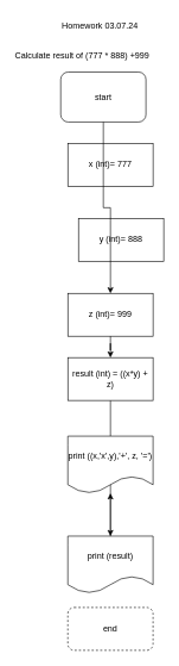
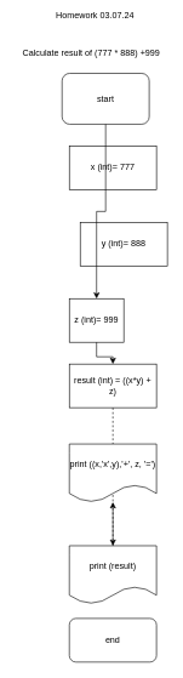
- <mxCell id="4" value="Homework 03.07.24" style="text;html=1;align=center;verticalAlign=middle;resizable=0;points=[];autosize=1;strokeColor=none;fillColor=none;" vertex="1" parent="1"><mxGeometry x="75" y="20" width="130" height="30" as="geometry" /></mxCell>
+ <mxCell id="4" value="Homework 03.07.24" style="text;html=1;align=center;verticalAlign=middle;resizable=0;points=[];autosize=1;strokeColor=none;fillColor=none;" vertex="1" parent="1"><mxGeometry x="65" y="5" width="130" height="30" as="geometry" /></mxCell>
- <mxCell id="6" value="Calculate result of (777 * 888) +999" style="text;html=1;align=center;verticalAlign=middle;resizable=0;points=[];autosize=1;strokeColor=none;fillColor=none;" vertex="1" parent="1"><mxGeometry x="10" y="63" width="210" height="30" as="geometry" /></mxCell>
+ <mxCell id="6" value="Calculate result of (777 * 888) +999" style="text;html=1;align=center;verticalAlign=middle;resizable=0;points=[];autosize=1;strokeColor=none;fillColor=none;" vertex="1" parent="1"><mxGeometry x="20" y="58" width="210" height="30" as="geometry" /></mxCell>
- <mxCell id="12" value="z (int)= 999" style="rounded=0;whiteSpace=wrap;html=1;" vertex="1" parent="1"><mxGeometry x="95" y="410" width="120" height="60" as="geometry" /></mxCell>
+ <mxCell id="12" value="z (int)= 999" style="rounded=0;whiteSpace=wrap;html=1;" vertex="1" parent="1"><mxGeometry x="95" y="410" width="75" height="60" as="geometry" /></mxCell>
- <mxCell id="8" value="" style="edgeStyle=orthogonalEdgeStyle;rounded=0;orthogonalLoop=1;jettySize=auto;html=1;" edge="1" parent="1" source="14" target="9"><mxGeometry relative="1" as="geometry"><mxPoint x="135" y="590" as="targetPoint" /><mxPoint x="140" y="170" as="sourcePoint" /></mxGeometry></mxCell>
+ <mxCell id="8" value="" style="edgeStyle=orthogonalEdgeStyle;rounded=0;orthogonalLoop=1;jettySize=auto;html=1;dashed=1;" edge="1" parent="1" source="14" target="9"><mxGeometry relative="1" as="geometry"><mxPoint x="135" y="590" as="targetPoint" /><mxPoint x="140" y="170" as="sourcePoint" /></mxGeometry></mxCell>
- <mxCell id="5" value="end" style="rounded=1;whiteSpace=wrap;html=1;dashed=1;" vertex="1" parent="1"><mxGeometry x="95" y="850" width="120" height="60" as="geometry" /></mxCell>
+ <mxCell id="5" value="end" style="rounded=1;whiteSpace=wrap;html=1;" vertex="1" parent="1"><mxGeometry x="95" y="850" width="120" height="60" as="geometry" /></mxCell>
